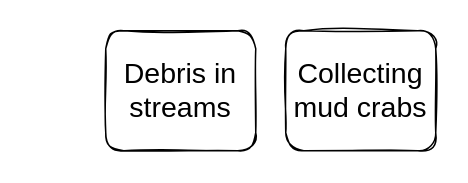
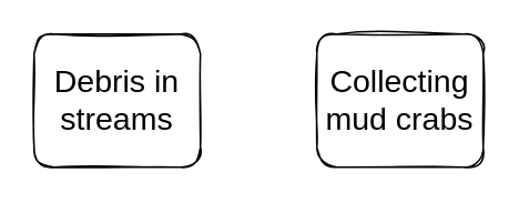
- <mxCell id="3" value="&lt;font style=&quot;font-size: 19px&quot;&gt;Debris in streams&lt;/font&gt;" style="text;html=1;fillColor=none;align=center;verticalAlign=middle;whiteSpace=wrap;rounded=1;strokeColor=#000000;shadow=0;sketch=1;" vertex="1" parent="1"><mxGeometry x="70" y="20" width="100" height="80" as="geometry" /></mxCell>
+ <mxCell id="3" value="&lt;font style=&quot;font-size: 19px&quot;&gt;Debris in streams&lt;/font&gt;" style="text;html=1;fillColor=none;align=center;verticalAlign=middle;whiteSpace=wrap;rounded=1;strokeColor=#000000;shadow=0;sketch=1;" vertex="1" parent="1"><mxGeometry x="20" y="20" width="100" height="80" as="geometry" /></mxCell>
